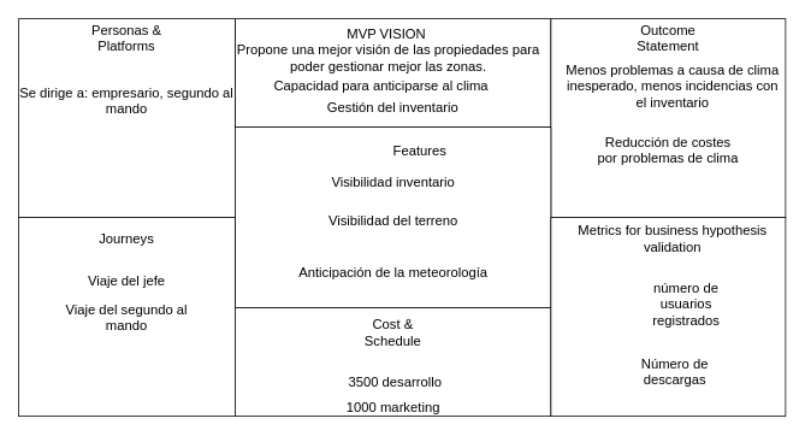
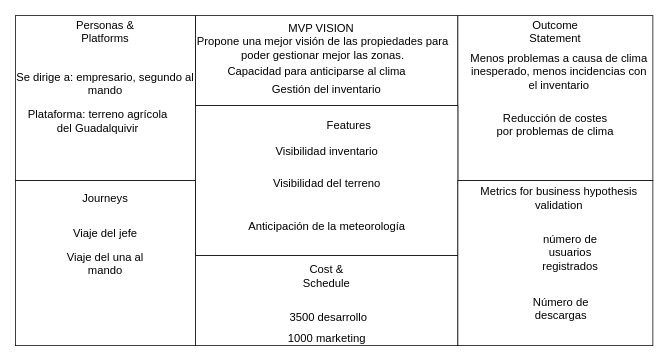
+ <mxCell id="17" value="Plataforma: terreno agrícola del Guadalquivir" style="text;html=1;strokeColor=none;fillColor=none;align=center;verticalAlign=middle;whiteSpace=wrap;rounded=0;fontSize=15;" vertex="1" parent="1"><mxGeometry x="30" y="150" width="200" height="20" as="geometry" /></mxCell>
- <mxCell id="25" value="Viaje del segundo al mando" style="text;html=1;strokeColor=none;fillColor=none;align=center;verticalAlign=middle;whiteSpace=wrap;rounded=0;fontSize=15;" vertex="1" parent="1"><mxGeometry x="70" y="340" width="140" height="20" as="geometry" /></mxCell>
+ <mxCell id="25" value="Viaje del una al mando" style="text;html=1;strokeColor=none;fillColor=none;align=center;verticalAlign=middle;whiteSpace=wrap;rounded=0;fontSize=15;" vertex="1" parent="1"><mxGeometry x="70" y="340" width="140" height="20" as="geometry" /></mxCell>
